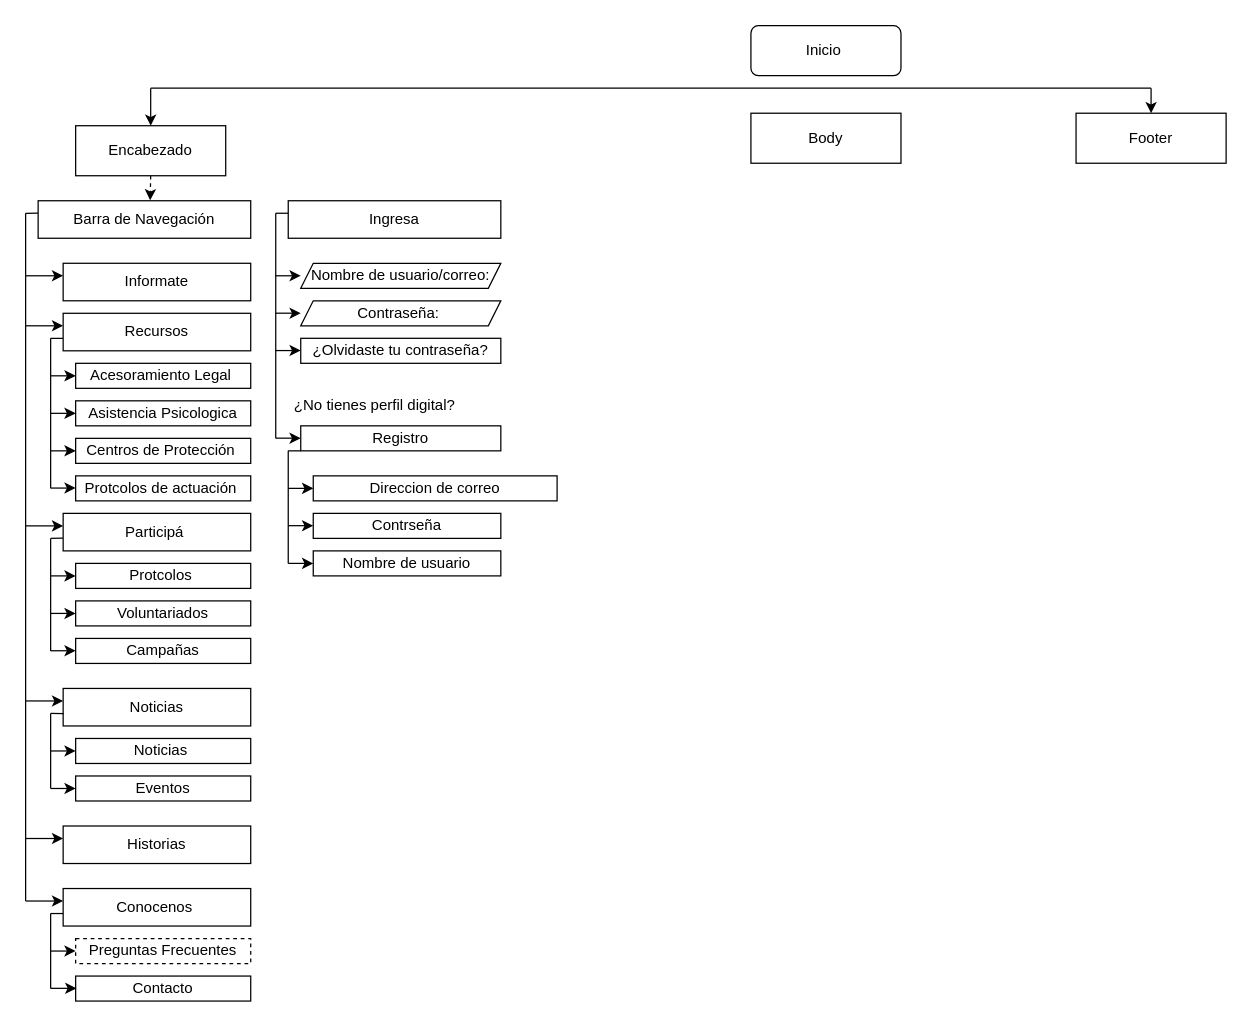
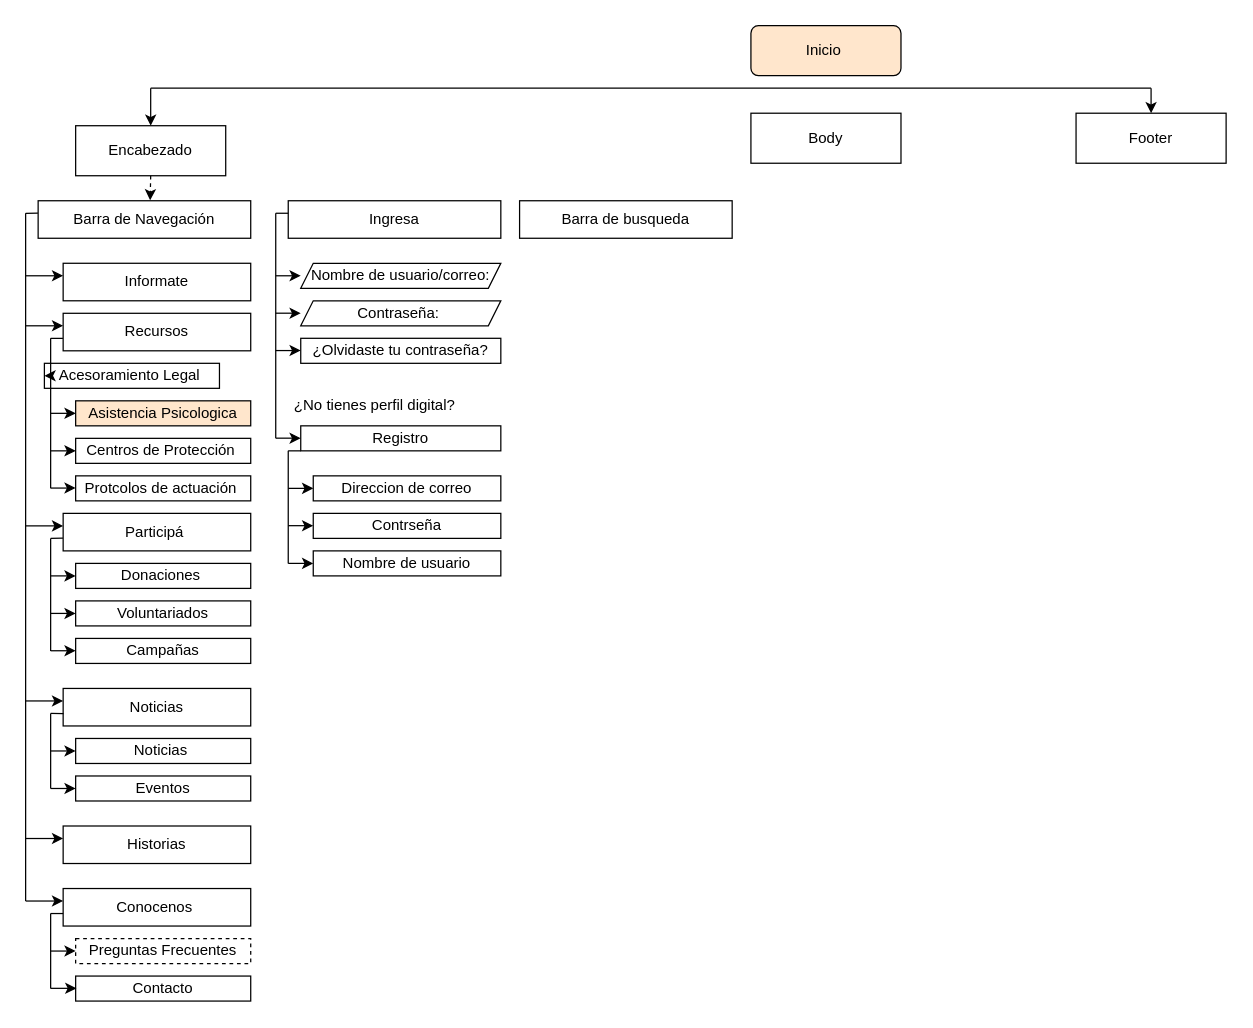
- <mxCell id="2" value="Inicio&amp;nbsp;" style="rounded=1;whiteSpace=wrap;html=1;" parent="1" vertex="1"><mxGeometry x="600" y="20" width="120" height="40" as="geometry" /></mxCell>
+ <mxCell id="2" value="Inicio&amp;nbsp;" style="rounded=1;whiteSpace=wrap;html=1;fillColor=#ffe6cc;" parent="1" vertex="1"><mxGeometry x="600" y="20" width="120" height="40" as="geometry" /></mxCell>
+ <mxCell id="53" value="Barra de busqueda" style="rounded=0;whiteSpace=wrap;html=1;" vertex="1" parent="1"><mxGeometry x="415" y="160" width="170" height="30" as="geometry" /></mxCell>
- <mxCell id="25" value="Acesoramiento Legal&amp;nbsp;" style="rounded=0;whiteSpace=wrap;html=1;" parent="1" vertex="1"><mxGeometry x="60" y="290" width="140" height="20" as="geometry" /></mxCell>
+ <mxCell id="25" value="Acesoramiento Legal&amp;nbsp;" style="rounded=0;whiteSpace=wrap;html=1;" parent="1" vertex="1"><mxGeometry x="35" y="290" width="140" height="20" as="geometry" /></mxCell>
- <mxCell id="26" value="Asistencia Psicologica" style="rounded=0;whiteSpace=wrap;html=1;" parent="1" vertex="1"><mxGeometry x="60" y="320" width="140" height="20" as="geometry" /></mxCell>
+ <mxCell id="26" value="Asistencia Psicologica" style="rounded=0;whiteSpace=wrap;html=1;fillColor=#ffe6cc;" parent="1" vertex="1"><mxGeometry x="60" y="320" width="140" height="20" as="geometry" /></mxCell>
- <mxCell id="65" value="Direccion de correo" style="rounded=0;whiteSpace=wrap;html=1;" vertex="1" parent="1"><mxGeometry x="250" y="380" width="195" height="20" as="geometry" /></mxCell>
+ <mxCell id="65" value="Direccion de correo" style="rounded=0;whiteSpace=wrap;html=1;" vertex="1" parent="1"><mxGeometry x="250" y="380" width="150" height="20" as="geometry" /></mxCell>
- <mxCell id="16" value="Protcolos&amp;nbsp;" style="rounded=0;whiteSpace=wrap;html=1;" parent="1" vertex="1"><mxGeometry x="60" y="450" width="140" height="20" as="geometry" /></mxCell>
+ <mxCell id="16" value="Donaciones&amp;nbsp;" style="rounded=0;whiteSpace=wrap;html=1;" parent="1" vertex="1"><mxGeometry x="60" y="450" width="140" height="20" as="geometry" /></mxCell>
